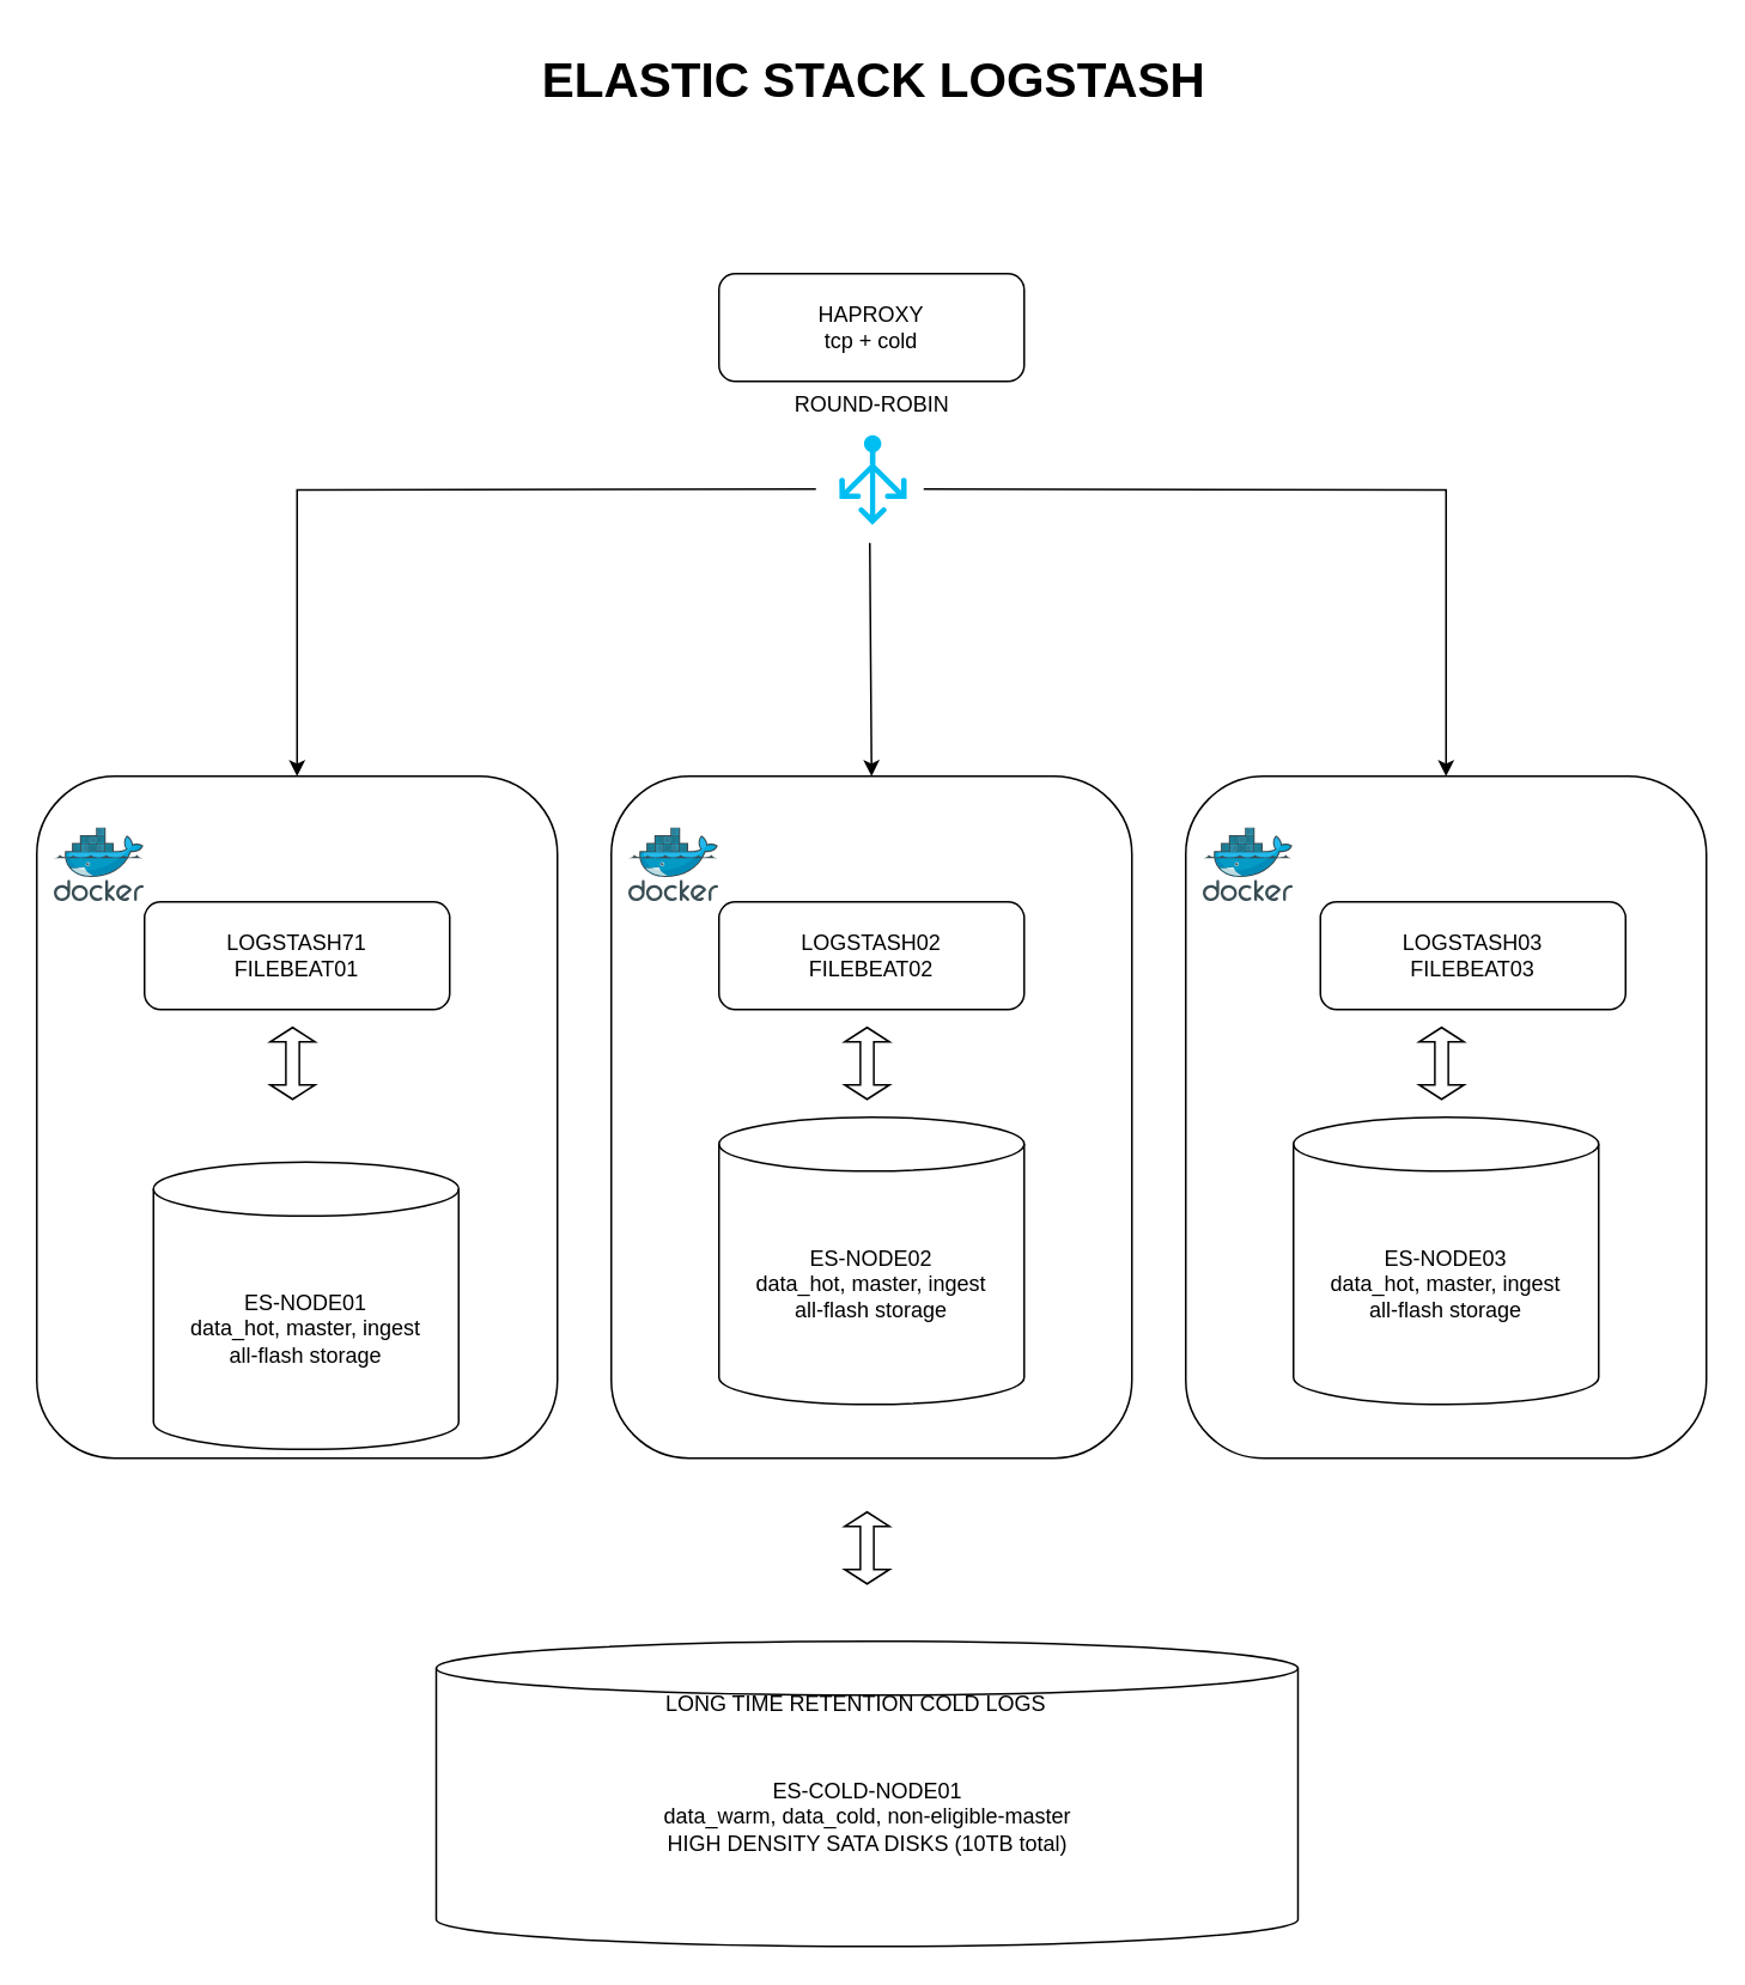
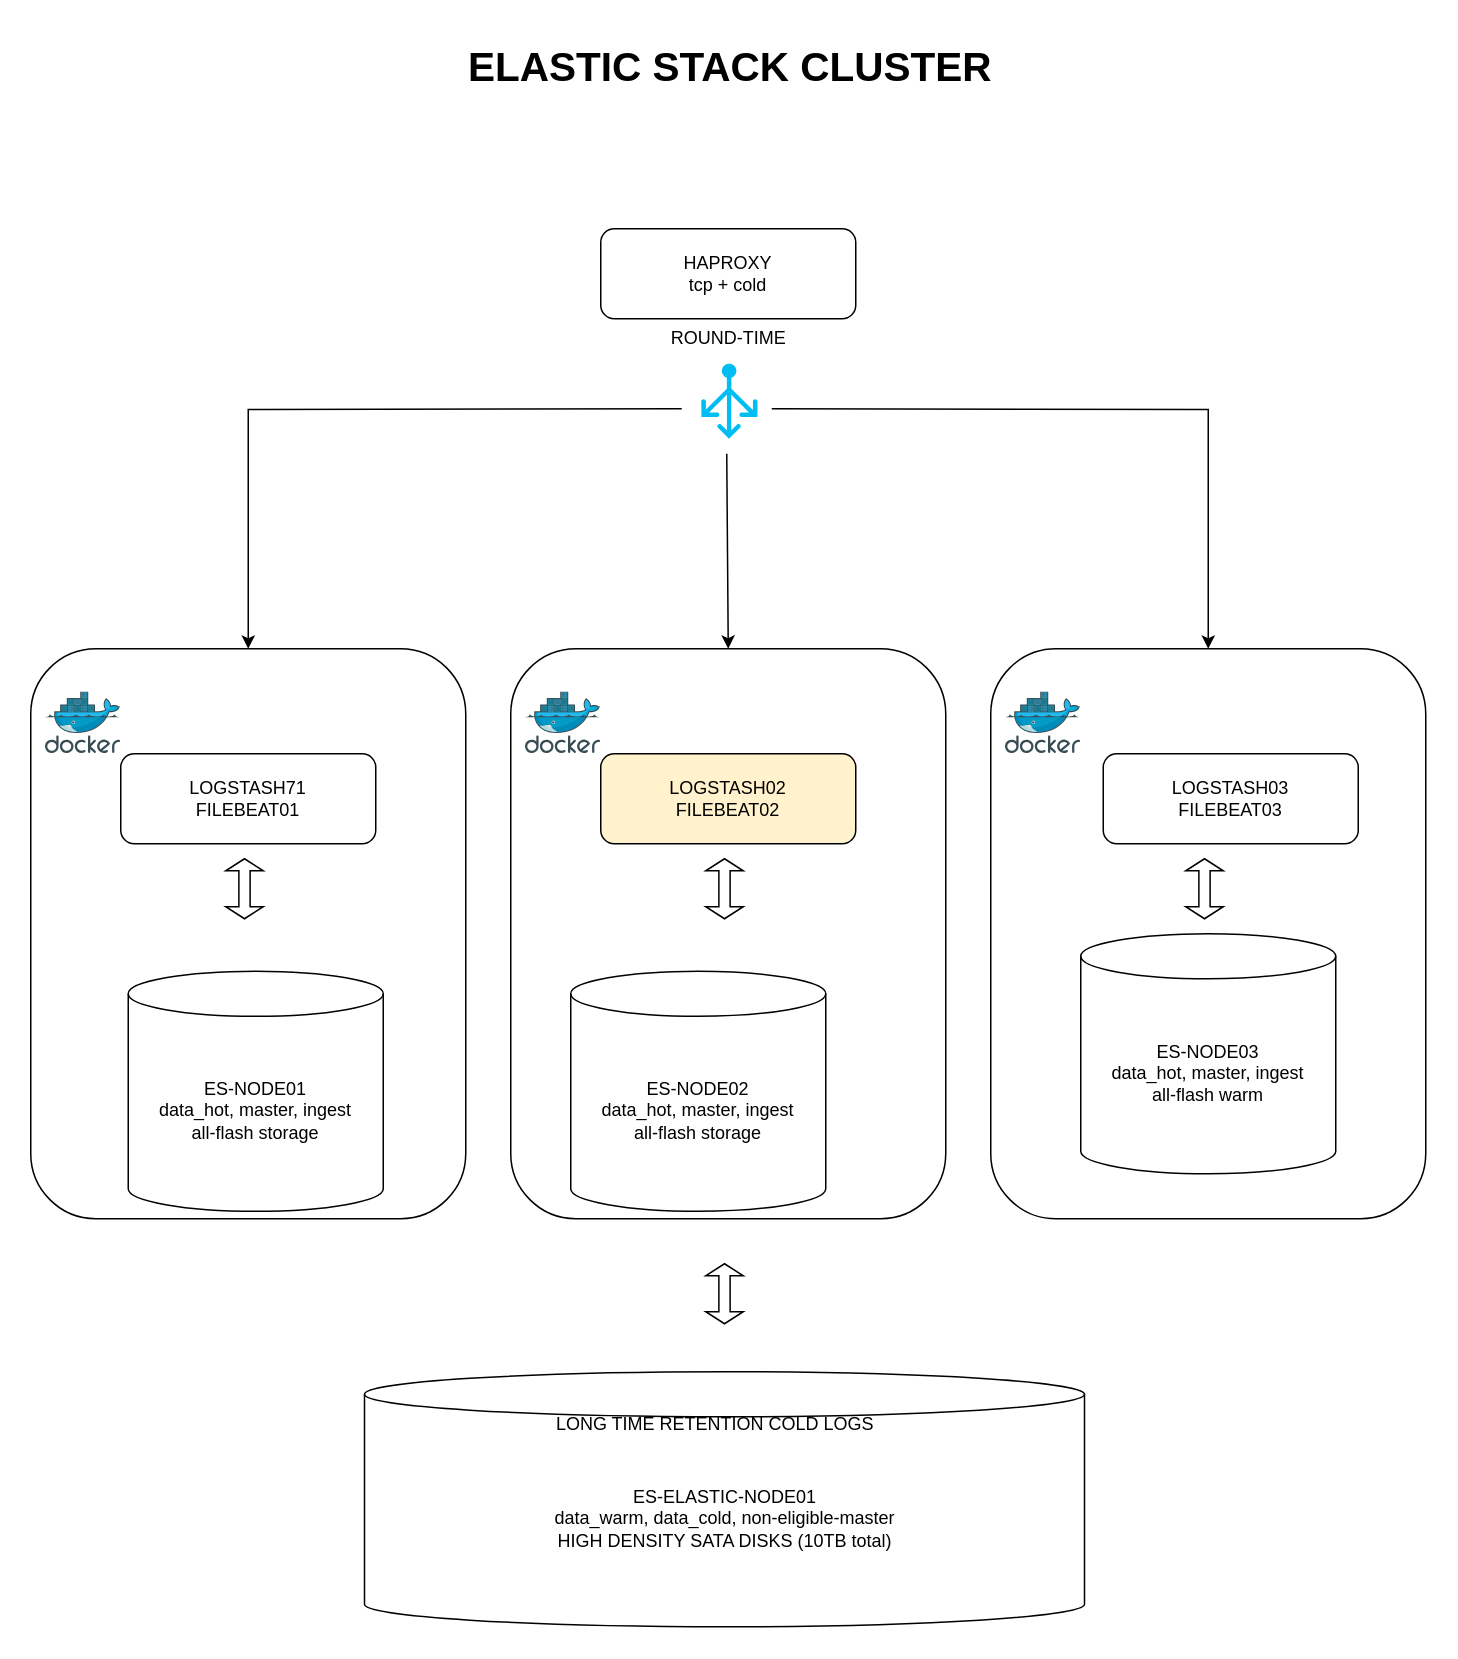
- <mxCell id="26" value="&lt;b&gt;&lt;font style=&quot;font-size: 27px;&quot;&gt;ELASTIC STACK LOGSTASH&lt;/font&gt;&lt;/b&gt;" style="text;html=1;align=center;verticalAlign=middle;resizable=0;points=[];autosize=1;strokeColor=none;fillColor=none;" vertex="1" parent="1"><mxGeometry x="300.75" y="20" width="370" height="50" as="geometry" /></mxCell>
+ <mxCell id="26" value="&lt;b&gt;&lt;font style=&quot;font-size: 27px;&quot;&gt;ELASTIC STACK CLUSTER&lt;/font&gt;&lt;/b&gt;" style="text;html=1;align=center;verticalAlign=middle;resizable=0;points=[];autosize=1;strokeColor=none;fillColor=none;" vertex="1" parent="1"><mxGeometry x="300.75" y="20" width="370" height="50" as="geometry" /></mxCell>
- <mxCell id="22" value="ROUND-ROBIN" style="text;html=1;align=center;verticalAlign=middle;resizable=0;points=[];autosize=1;strokeColor=none;fillColor=none;" vertex="1" parent="1"><mxGeometry x="430" y="210" width="110" height="30" as="geometry" /></mxCell>
+ <mxCell id="22" value="ROUND-TIME" style="text;html=1;align=center;verticalAlign=middle;resizable=0;points=[];autosize=1;strokeColor=none;fillColor=none;" vertex="1" parent="1"><mxGeometry x="430" y="210" width="110" height="30" as="geometry" /></mxCell>
- <mxCell id="14" value="LOGSTASH02&lt;br&gt;FILEBEAT02" style="rounded=1;whiteSpace=wrap;html=1;" vertex="1" parent="1"><mxGeometry x="400" y="502" width="170" height="60" as="geometry" /></mxCell>
+ <mxCell id="14" value="LOGSTASH02&lt;br&gt;FILEBEAT02" style="rounded=1;whiteSpace=wrap;html=1;fillColor=#fff2cc;" vertex="1" parent="1"><mxGeometry x="400" y="502" width="170" height="60" as="geometry" /></mxCell>
- <mxCell id="13" value="ES-NODE02&lt;br&gt;data_hot, master, ingest&lt;br&gt;all-flash storage" style="shape=cylinder3;whiteSpace=wrap;html=1;boundedLbl=1;backgroundOutline=1;size=15;" vertex="1" parent="1"><mxGeometry x="400" y="622" width="170" height="160" as="geometry" /></mxCell>
+ <mxCell id="13" value="ES-NODE02&lt;br&gt;data_hot, master, ingest&lt;br&gt;all-flash storage" style="shape=cylinder3;whiteSpace=wrap;html=1;boundedLbl=1;backgroundOutline=1;size=15;" vertex="1" parent="1"><mxGeometry x="380" y="647" width="170" height="160" as="geometry" /></mxCell>
- <mxCell id="18" value="ES-NODE03&lt;br&gt;data_hot, master, ingest&lt;br&gt;all-flash storage" style="shape=cylinder3;whiteSpace=wrap;html=1;boundedLbl=1;backgroundOutline=1;size=15;" vertex="1" parent="1"><mxGeometry x="720" y="622" width="170" height="160" as="geometry" /></mxCell>
+ <mxCell id="18" value="ES-NODE03&lt;br&gt;data_hot, master, ingest&lt;br&gt;all-flash warm" style="shape=cylinder3;whiteSpace=wrap;html=1;boundedLbl=1;backgroundOutline=1;size=15;" vertex="1" parent="1"><mxGeometry x="720" y="622" width="170" height="160" as="geometry" /></mxCell>
- <mxCell id="23" value="ES-COLD-NODE01&lt;br&gt;data_warm, data_cold, non-eligible-master&lt;br&gt;HIGH DENSITY SATA DISKS (10TB total)" style="shape=cylinder3;whiteSpace=wrap;html=1;boundedLbl=1;backgroundOutline=1;size=15;" vertex="1" parent="1"><mxGeometry x="242.5" y="914" width="480" height="170" as="geometry" /></mxCell>
+ <mxCell id="23" value="ES-ELASTIC-NODE01&lt;br&gt;data_warm, data_cold, non-eligible-master&lt;br&gt;HIGH DENSITY SATA DISKS (10TB total)" style="shape=cylinder3;whiteSpace=wrap;html=1;boundedLbl=1;backgroundOutline=1;size=15;" vertex="1" parent="1"><mxGeometry x="242.5" y="914" width="480" height="170" as="geometry" /></mxCell>
